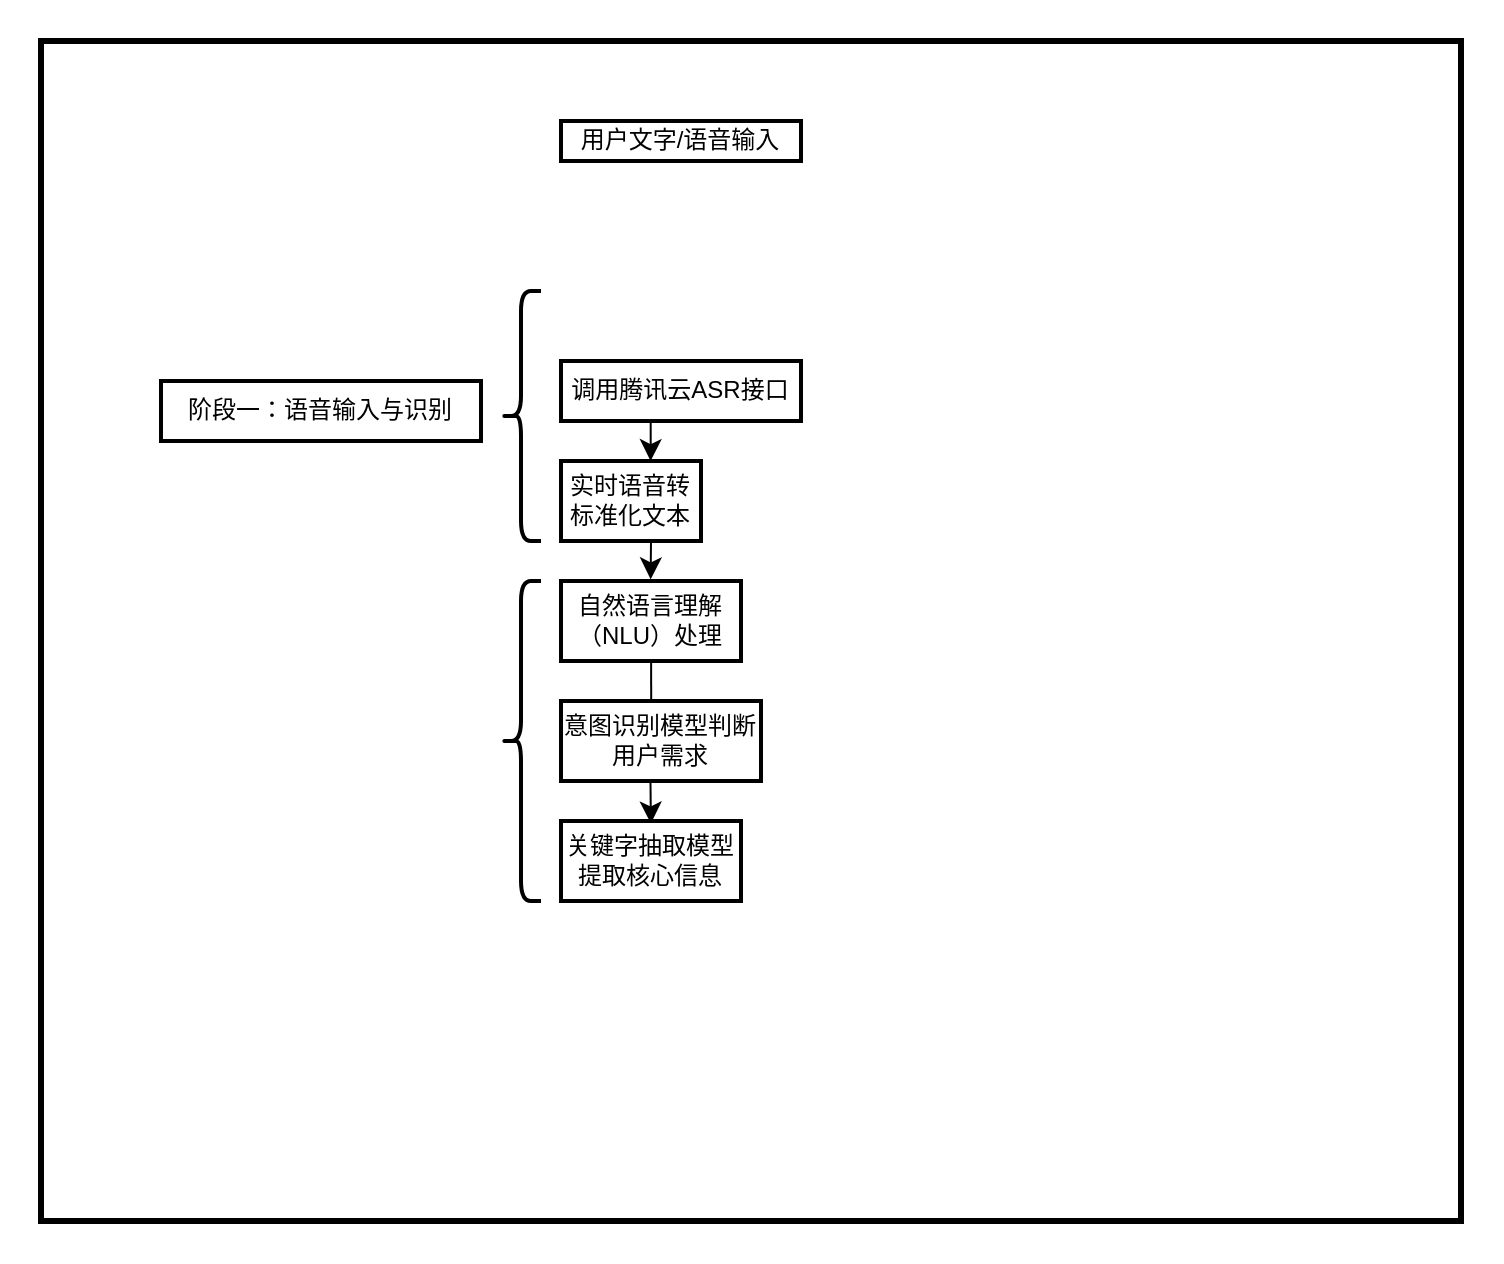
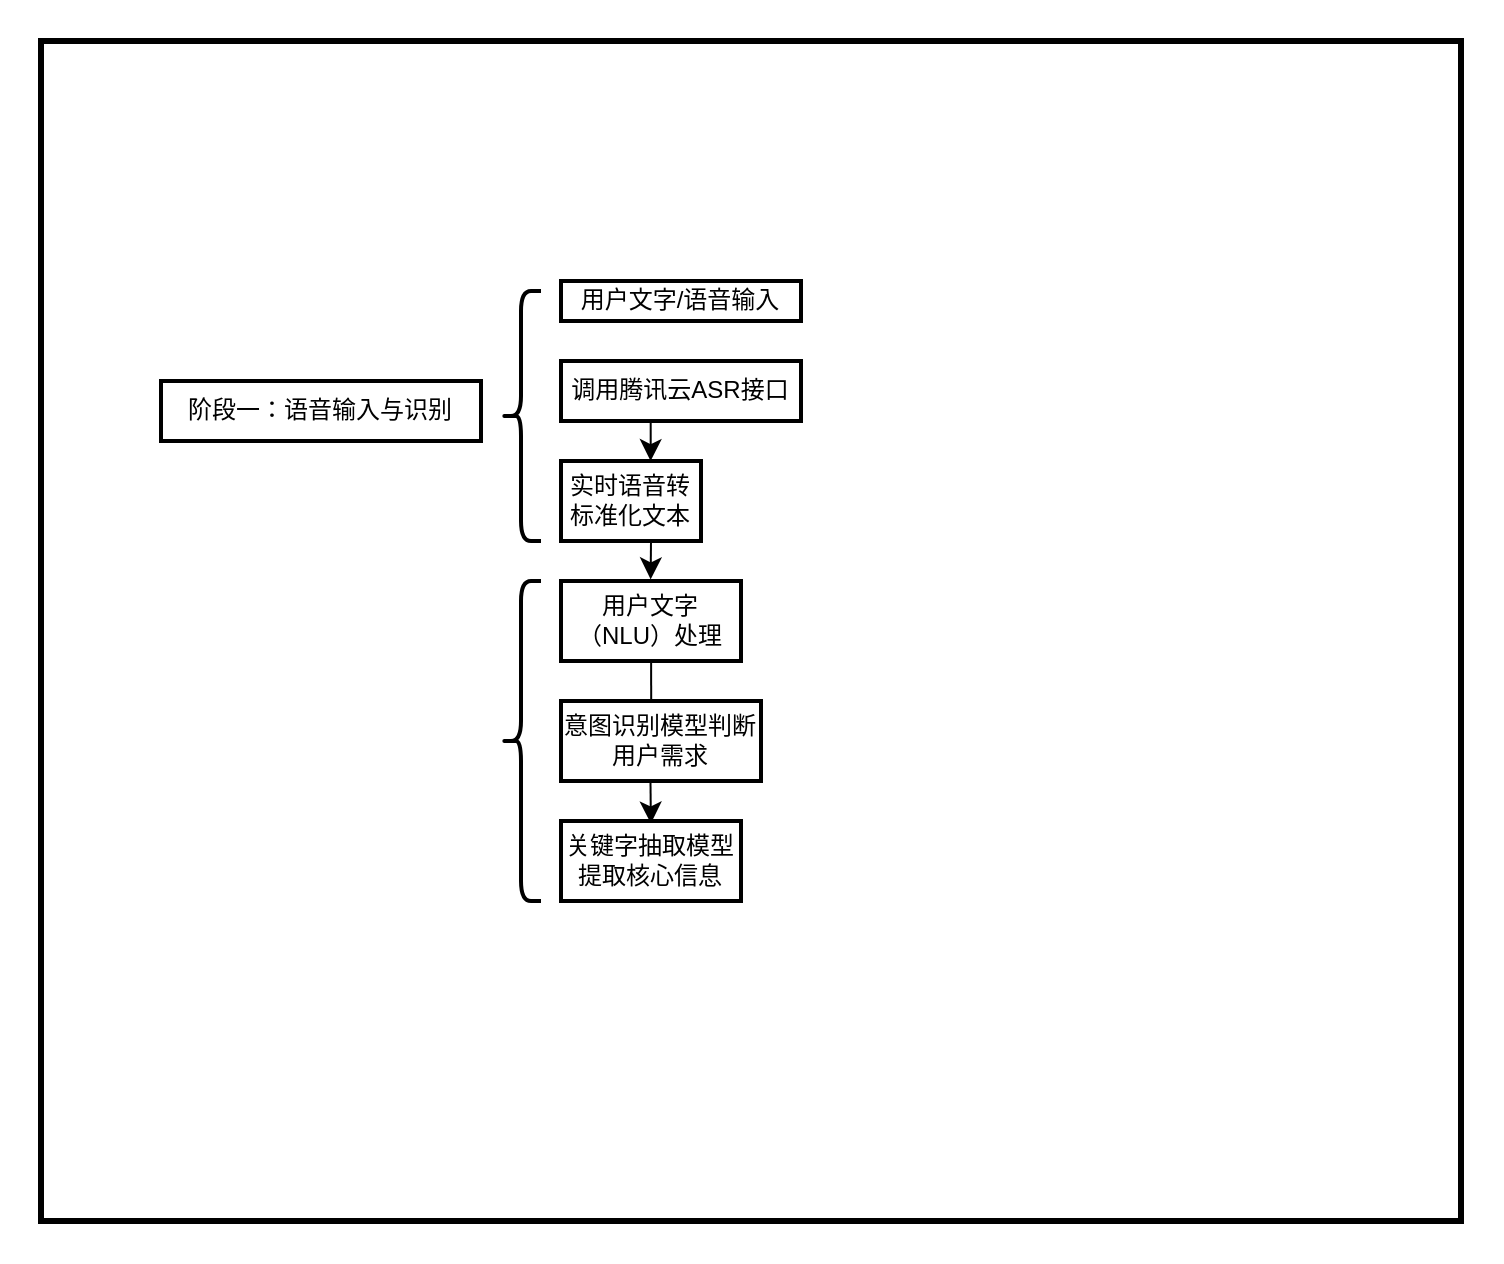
- <mxCell id="8" value="用户文字/语音输入" style="rounded=0;whiteSpace=wrap;html=1;strokeWidth=2;" vertex="1" parent="1"><mxGeometry x="280" y="60" width="120" height="20" as="geometry" /></mxCell>
+ <mxCell id="8" value="用户文字/语音输入" style="rounded=0;whiteSpace=wrap;html=1;strokeWidth=2;" vertex="1" parent="1"><mxGeometry x="280" y="140" width="120" height="20" as="geometry" /></mxCell>
- <mxCell id="5" value="自然语言理解（NLU）处理" style="rounded=0;whiteSpace=wrap;html=1;strokeWidth=2;" vertex="1" parent="1"><mxGeometry x="280" y="290" width="90" height="40" as="geometry" /></mxCell>
+ <mxCell id="5" value="用户文字（NLU）处理" style="rounded=0;whiteSpace=wrap;html=1;strokeWidth=2;" vertex="1" parent="1"><mxGeometry x="280" y="290" width="90" height="40" as="geometry" /></mxCell>
